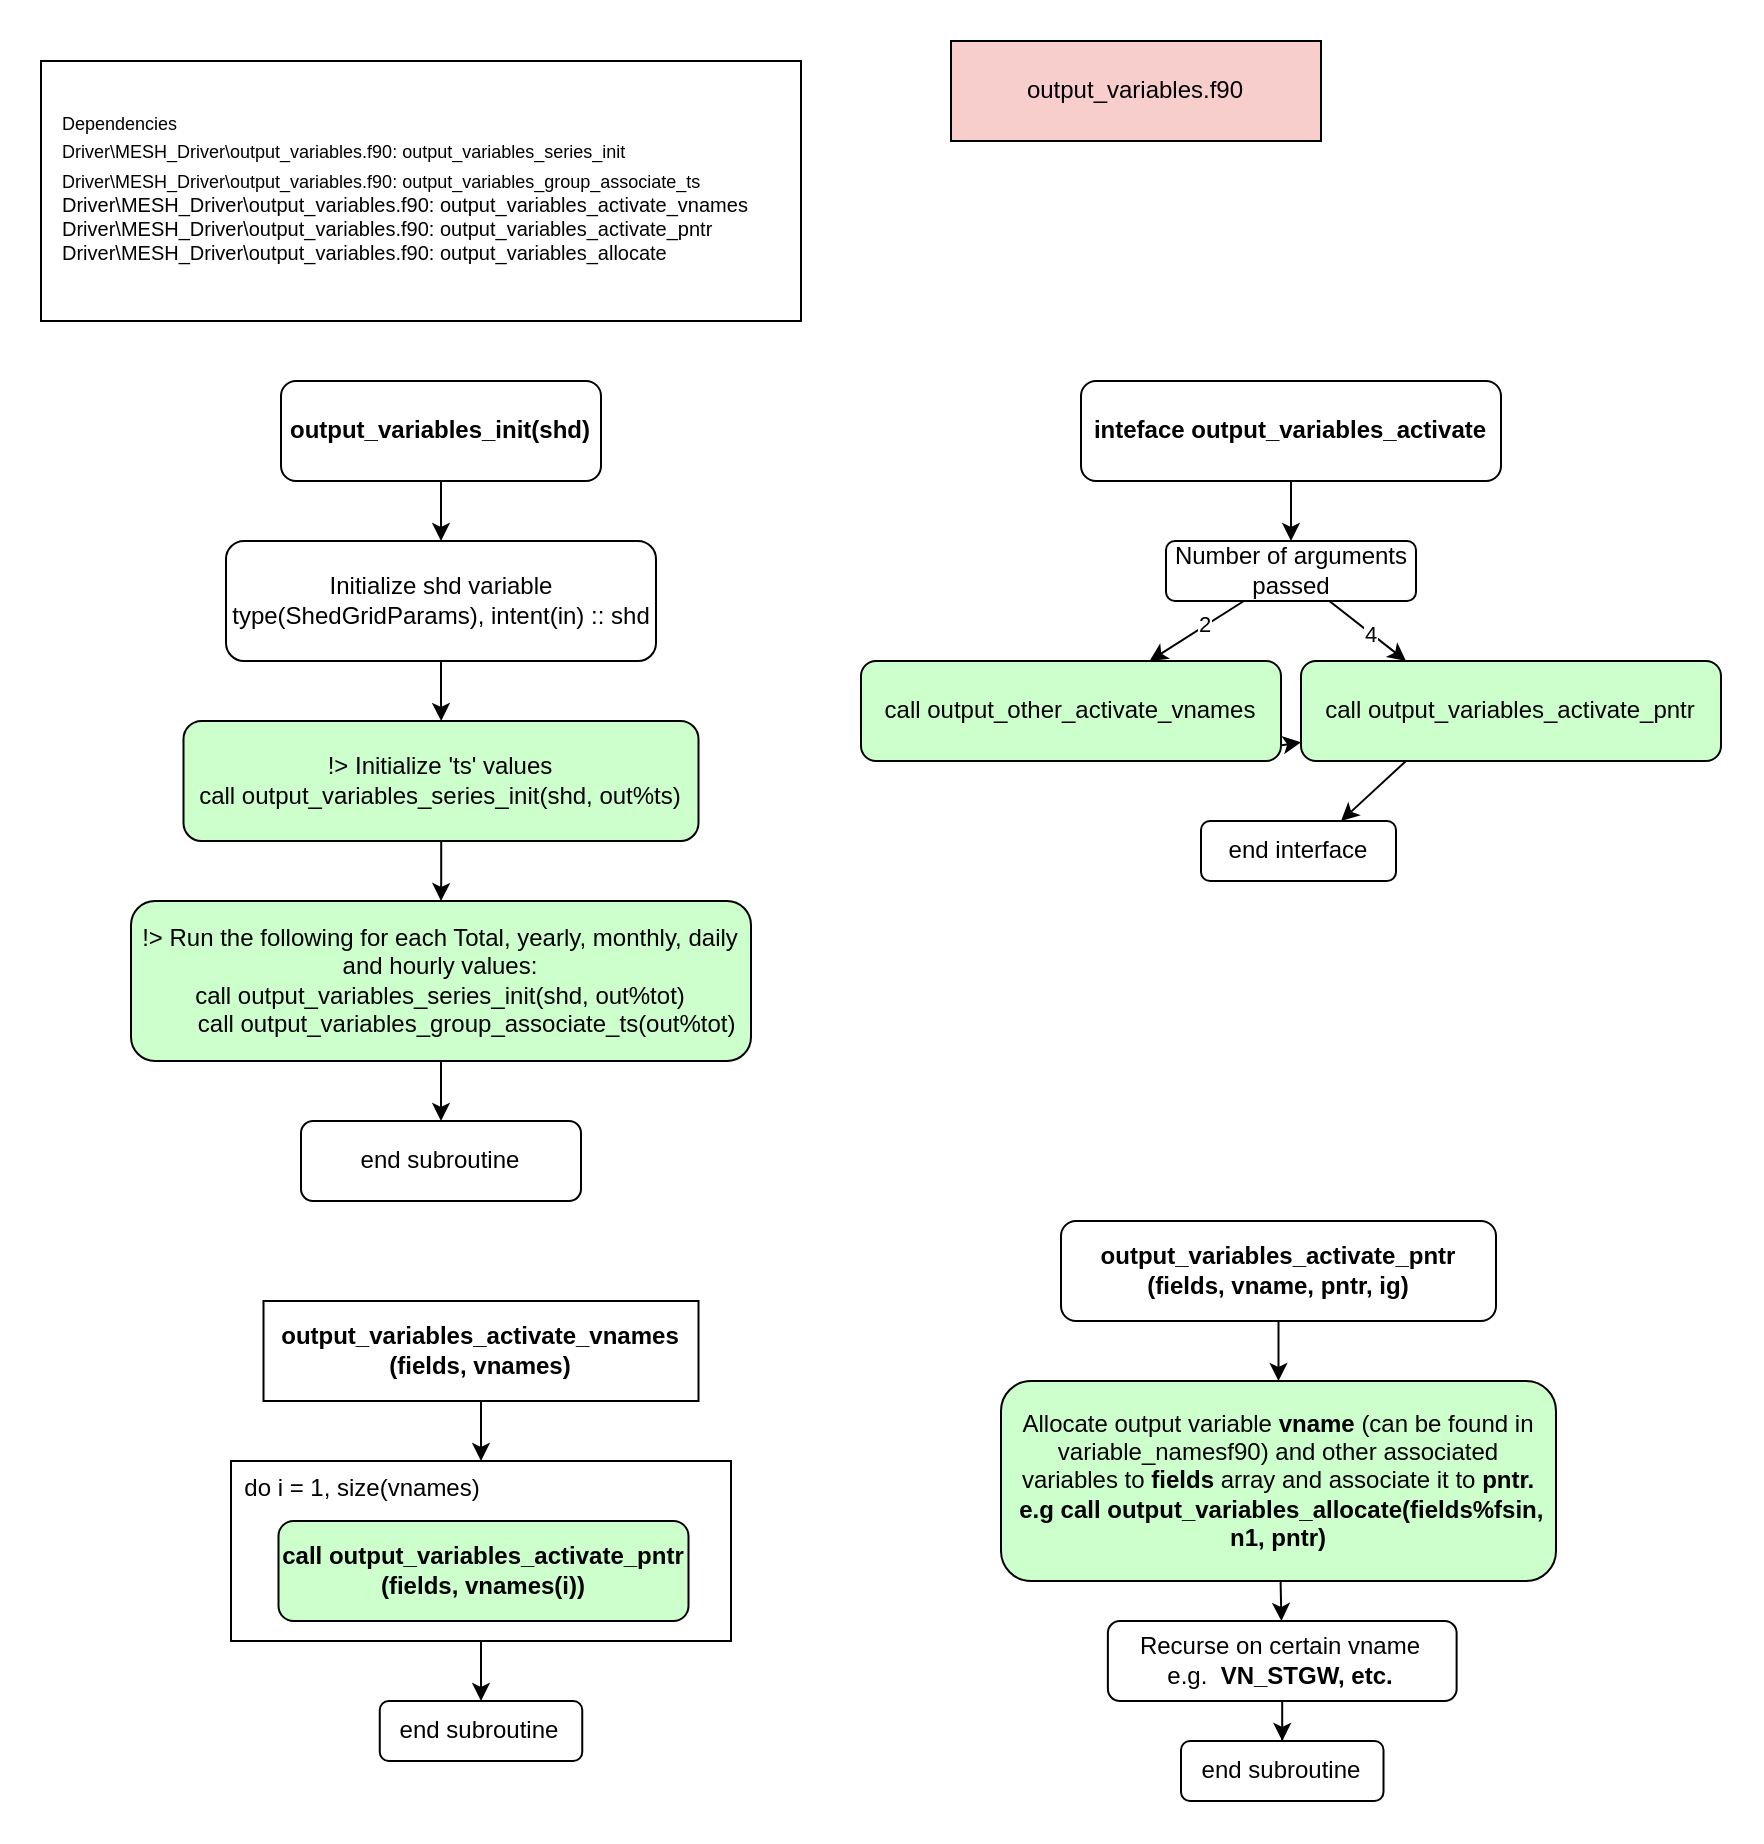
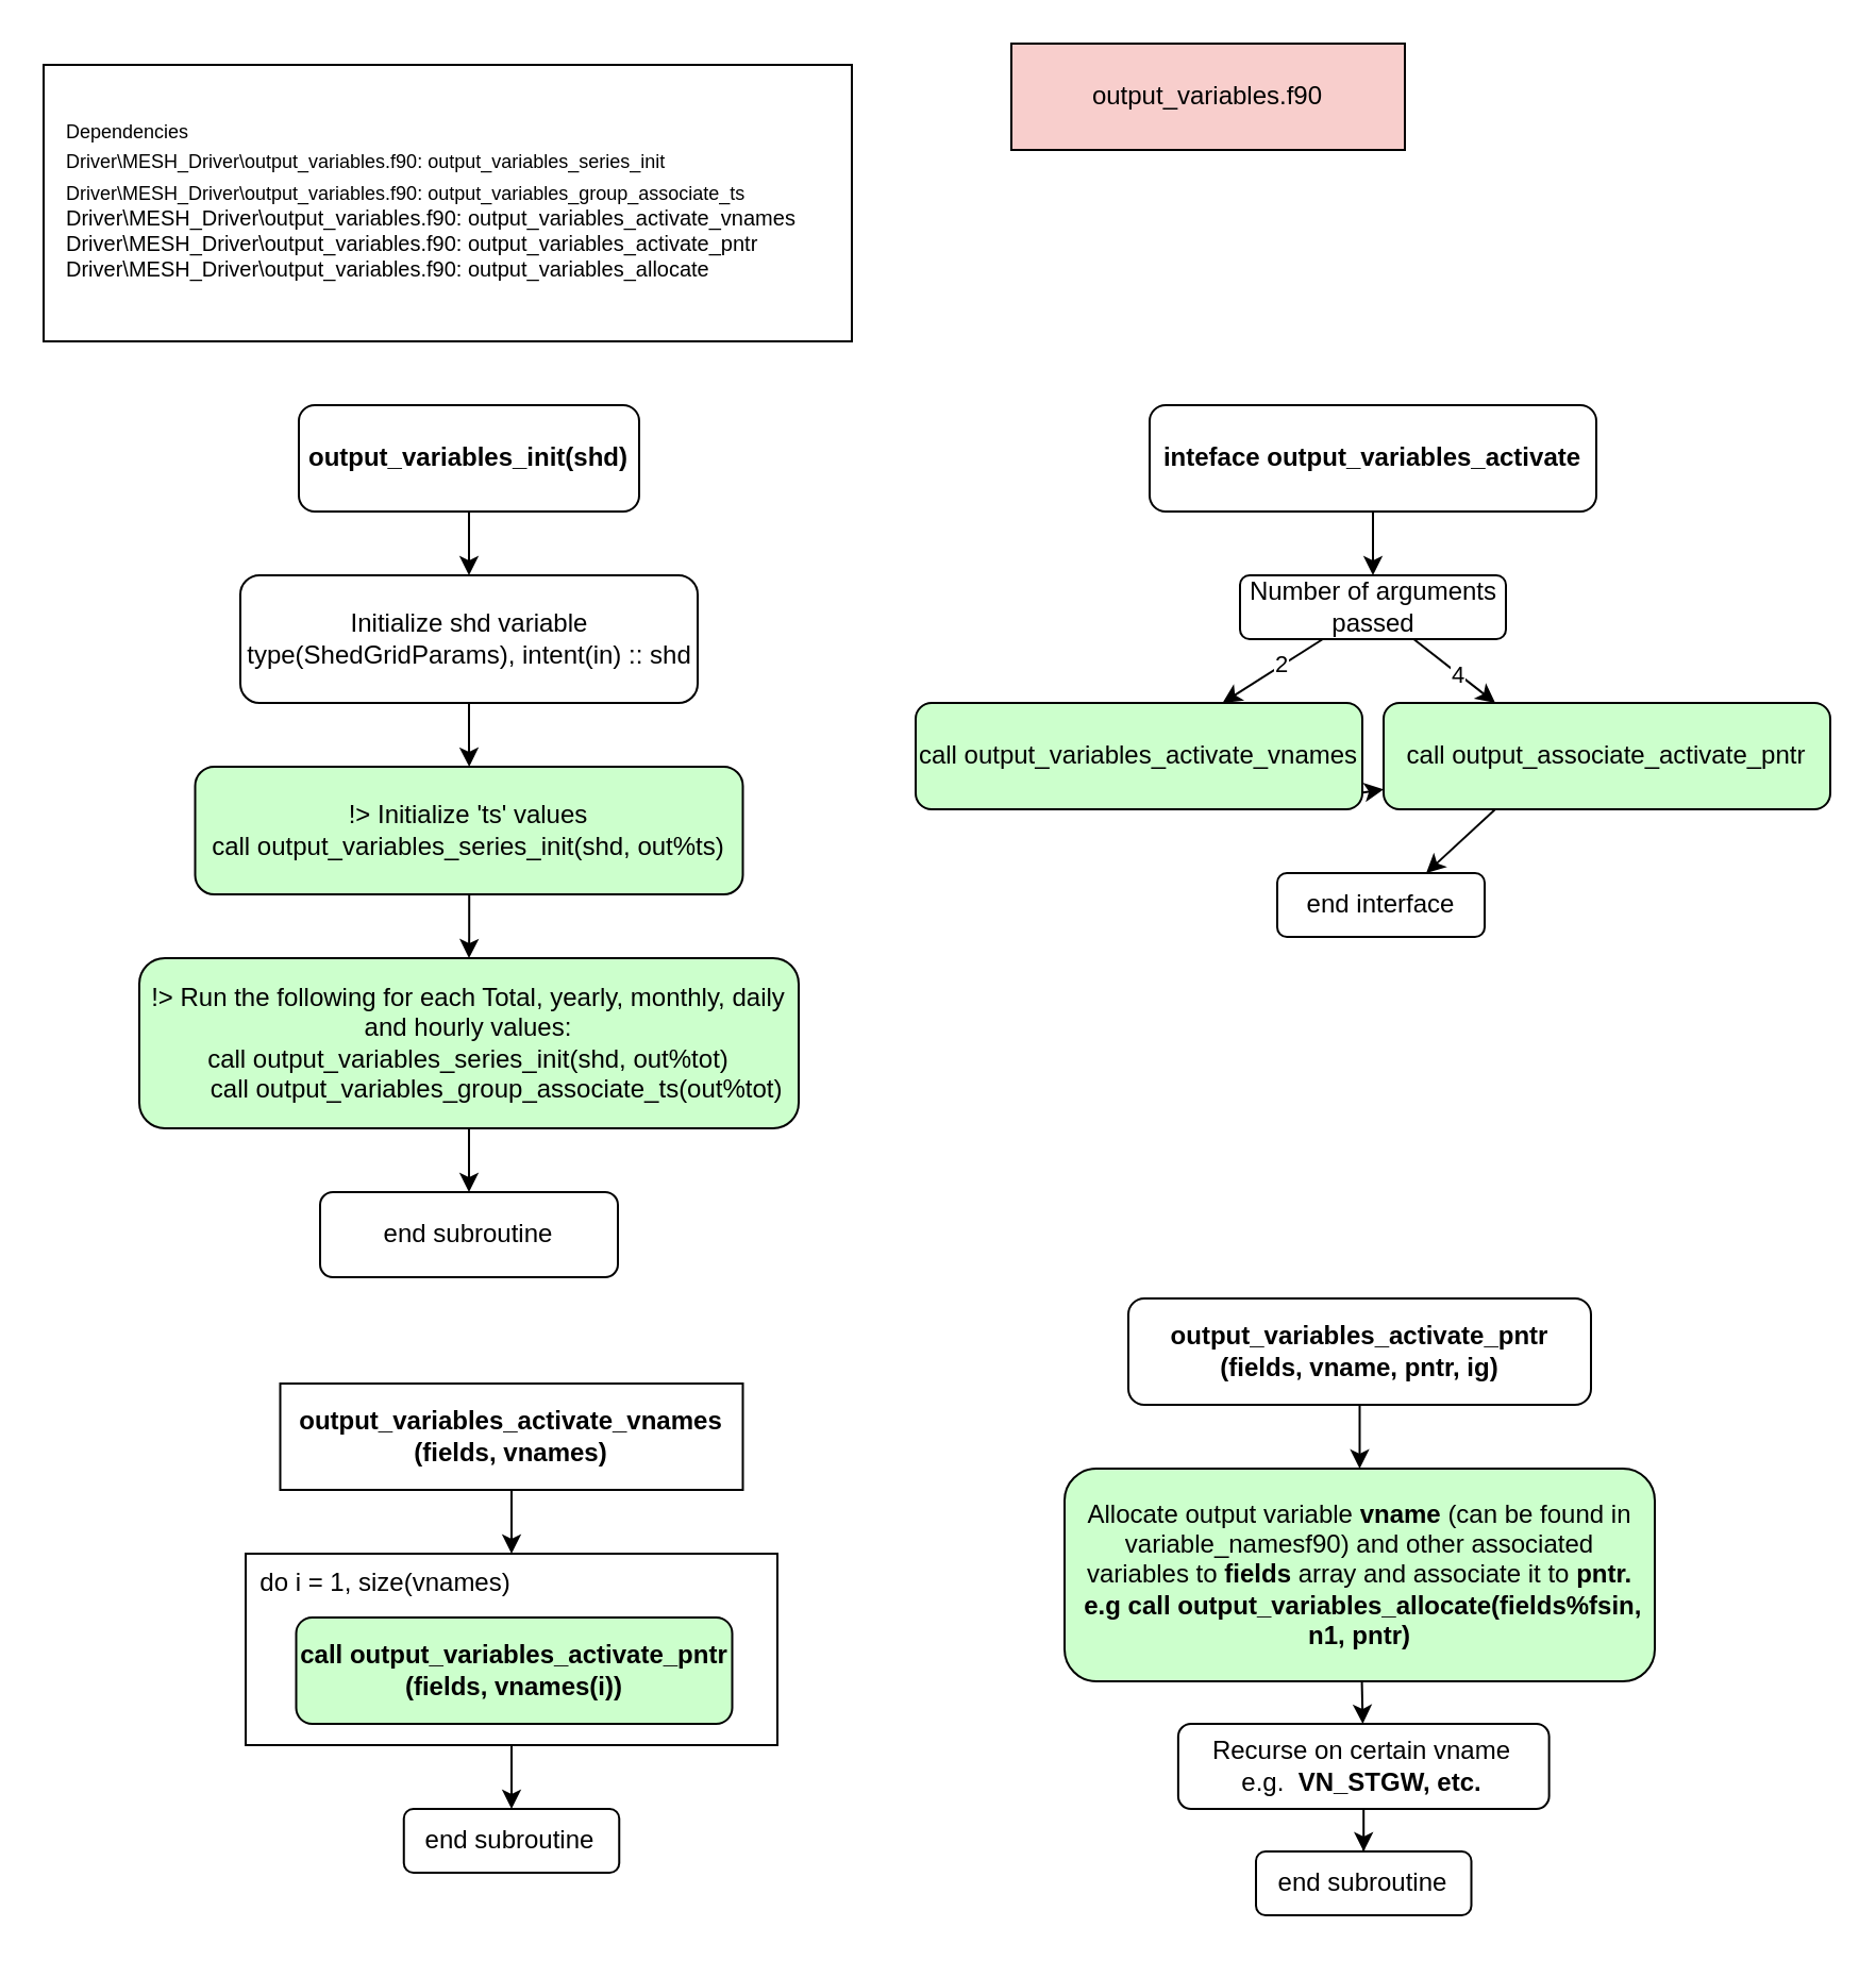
- <mxCell id="23" value="call output_other_activate_vnames" style="whiteSpace=wrap;html=1;rounded=1;fillColor=#CCFFCC;" vertex="1" parent="1"><mxGeometry x="430" y="330" width="210" height="50" as="geometry" /></mxCell>
+ <mxCell id="23" value="call output_variables_activate_vnames" style="whiteSpace=wrap;html=1;rounded=1;fillColor=#CCFFCC;" vertex="1" parent="1"><mxGeometry x="430" y="330" width="210" height="50" as="geometry" /></mxCell>
- <mxCell id="24" value="call output_variables_activate_pntr" style="whiteSpace=wrap;html=1;rounded=1;fillColor=#CCFFCC;" vertex="1" parent="1"><mxGeometry x="650" y="330" width="210" height="50" as="geometry" /></mxCell>
+ <mxCell id="24" value="call output_associate_activate_pntr" style="whiteSpace=wrap;html=1;rounded=1;fillColor=#CCFFCC;" vertex="1" parent="1"><mxGeometry x="650" y="330" width="210" height="50" as="geometry" /></mxCell>
